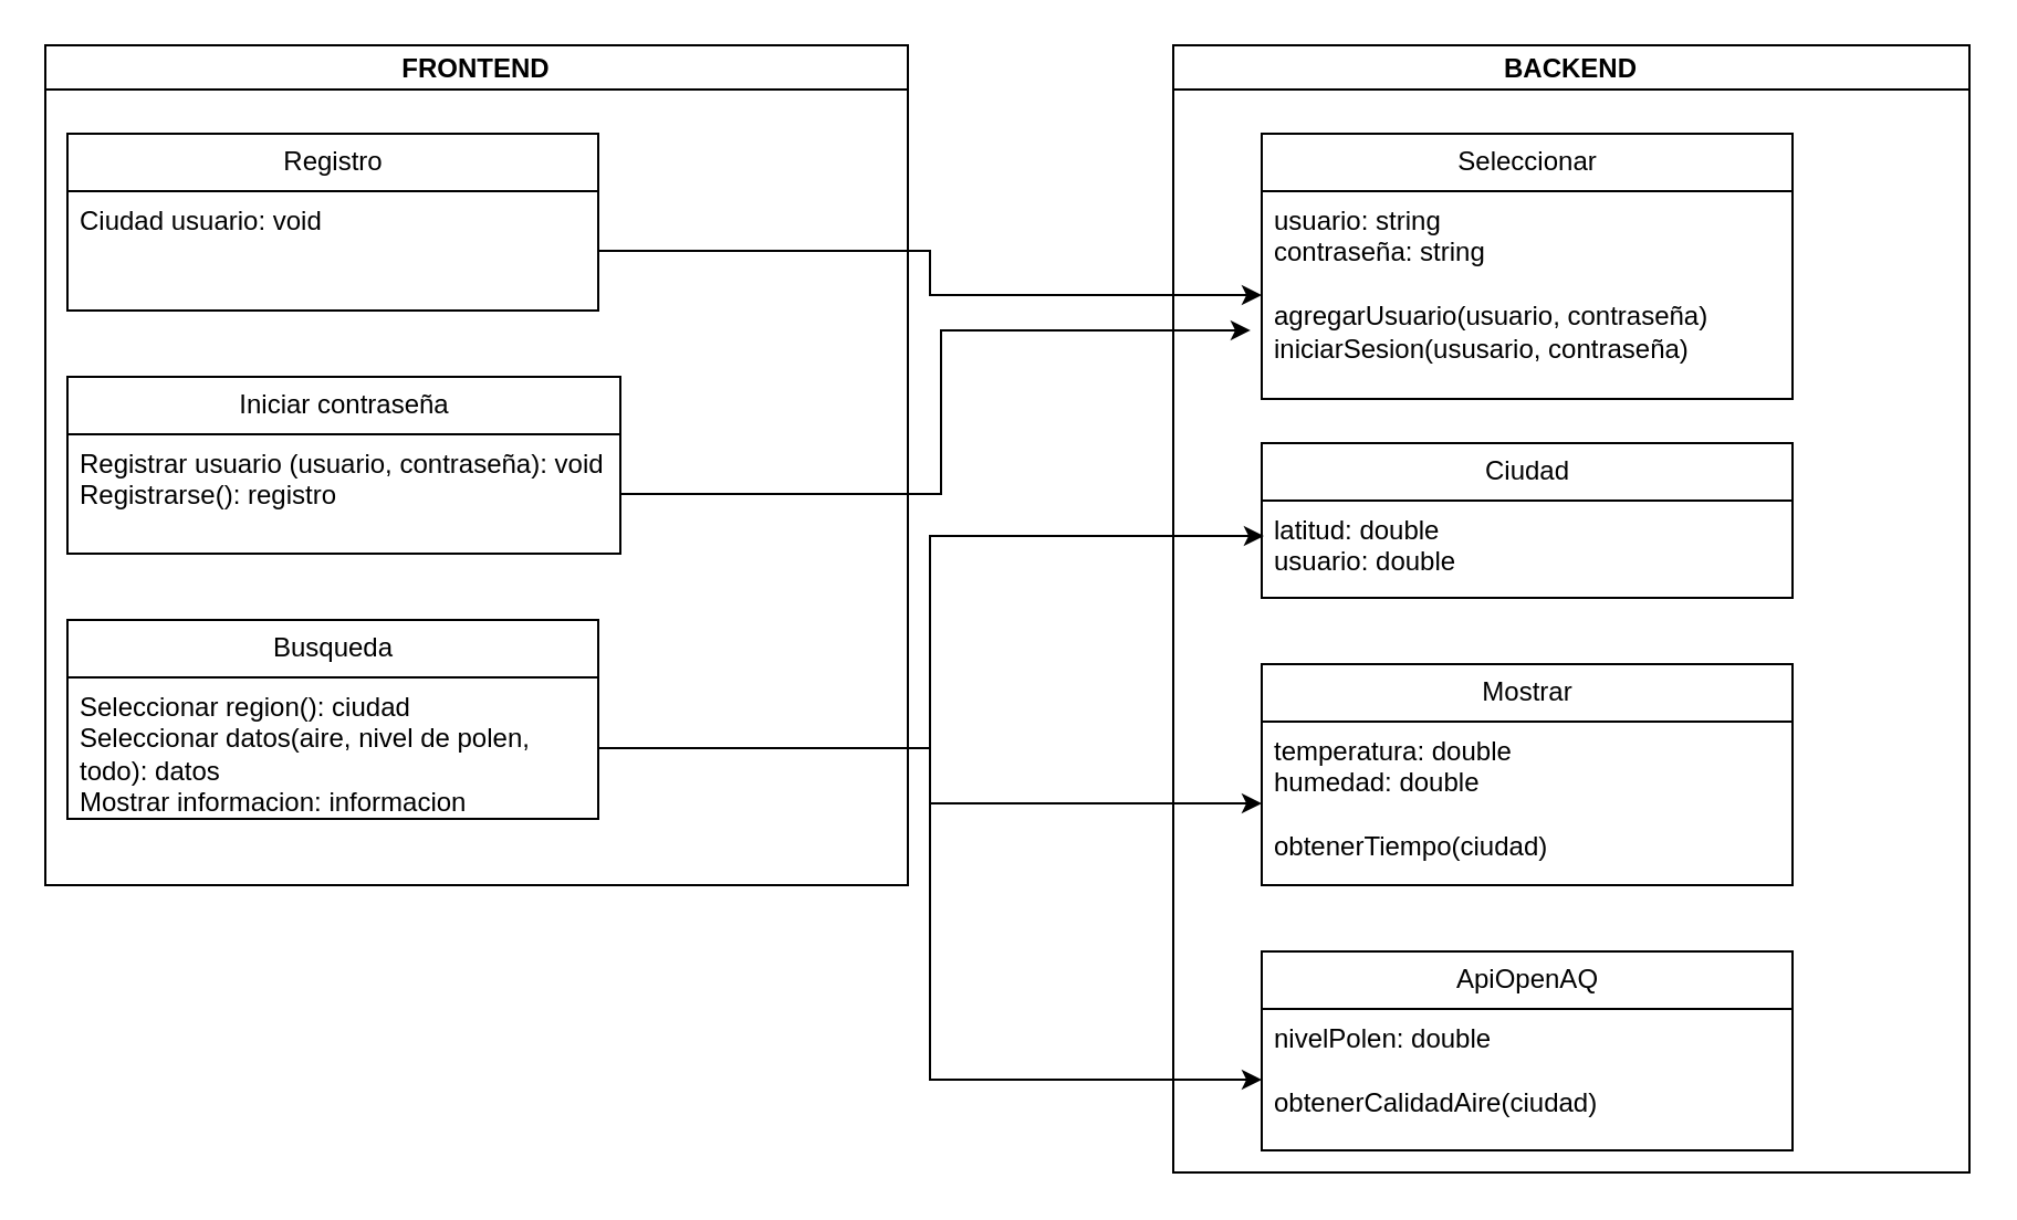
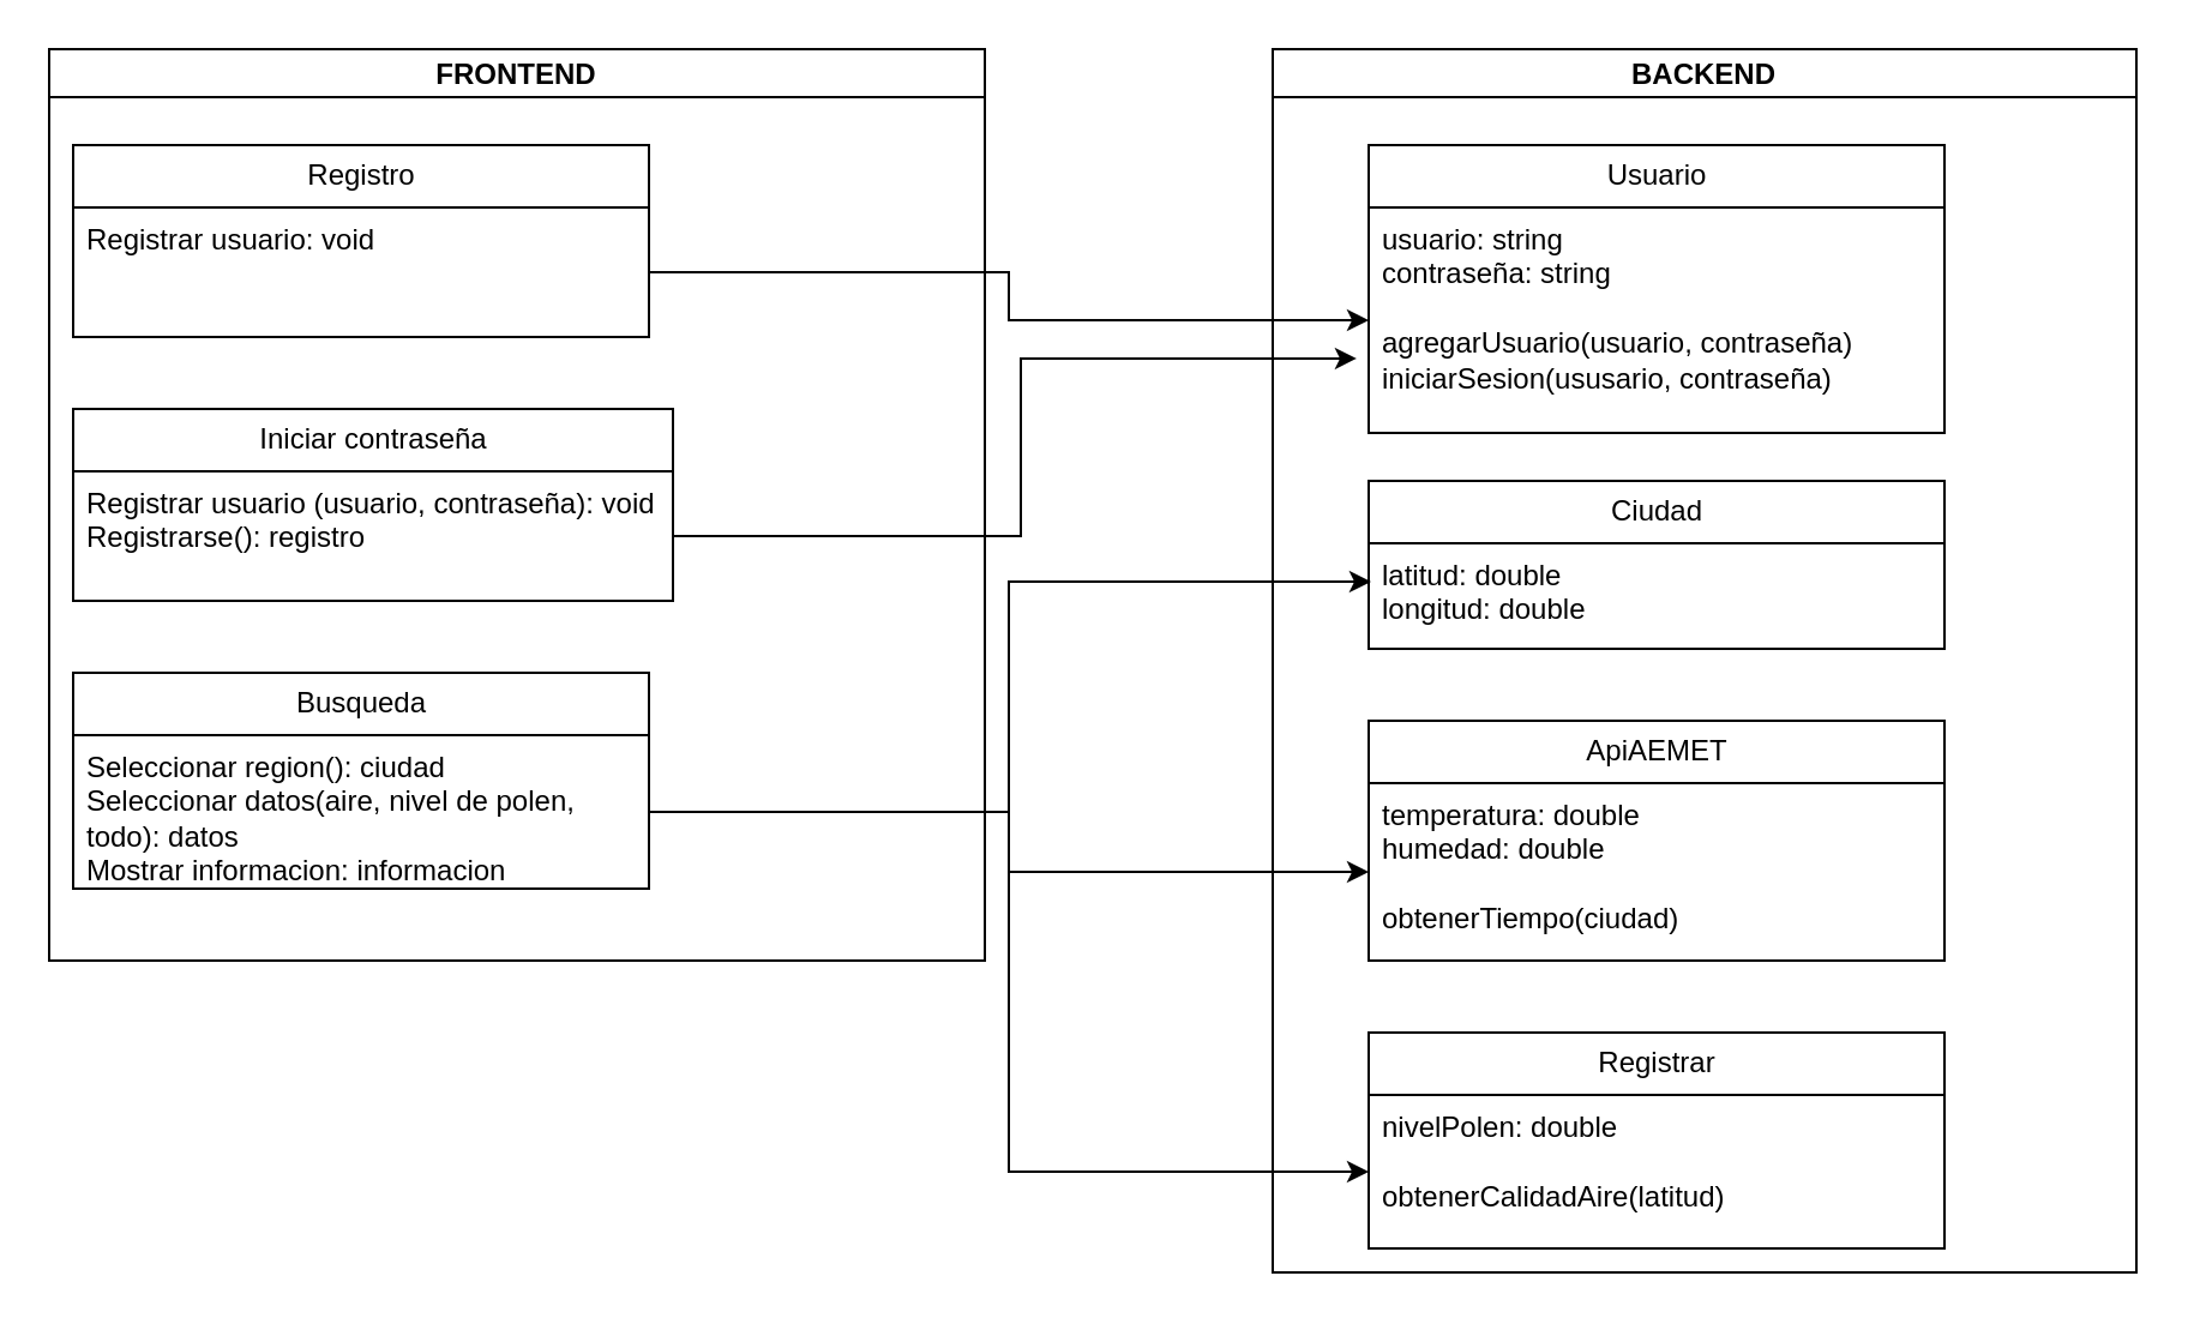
- <mxCell id="8" value="Seleccionar" style="swimlane;fontStyle=0;childLayout=stackLayout;horizontal=1;startSize=26;fillColor=none;horizontalStack=0;resizeParent=1;resizeParentMax=0;resizeLast=0;collapsible=1;marginBottom=0;html=1;" vertex="1" parent="7"><mxGeometry x="40" y="40" width="240" height="120" as="geometry" /></mxCell>
+ <mxCell id="8" value="Usuario" style="swimlane;fontStyle=0;childLayout=stackLayout;horizontal=1;startSize=26;fillColor=none;horizontalStack=0;resizeParent=1;resizeParentMax=0;resizeLast=0;collapsible=1;marginBottom=0;html=1;" vertex="1" parent="7"><mxGeometry x="40" y="40" width="240" height="120" as="geometry" /></mxCell>
- <mxCell id="4" value="Ciudad usuario: void" style="text;strokeColor=none;fillColor=none;align=left;verticalAlign=top;spacingLeft=4;spacingRight=4;overflow=hidden;rotatable=0;points=[[0,0.5],[1,0.5]];portConstraint=eastwest;whiteSpace=wrap;html=1;" vertex="1" parent="3"><mxGeometry y="26" width="240" height="54" as="geometry" /></mxCell>
+ <mxCell id="4" value="Registrar usuario: void" style="text;strokeColor=none;fillColor=none;align=left;verticalAlign=top;spacingLeft=4;spacingRight=4;overflow=hidden;rotatable=0;points=[[0,0.5],[1,0.5]];portConstraint=eastwest;whiteSpace=wrap;html=1;" vertex="1" parent="3"><mxGeometry y="26" width="240" height="54" as="geometry" /></mxCell>
- <mxCell id="13" value="latitud: double&lt;br&gt;usuario: double&lt;br&gt;" style="text;strokeColor=none;fillColor=none;align=left;verticalAlign=top;spacingLeft=4;spacingRight=4;overflow=hidden;rotatable=0;points=[[0,0.5],[1,0.5]];portConstraint=eastwest;whiteSpace=wrap;html=1;" vertex="1" parent="12"><mxGeometry y="26" width="240" height="44" as="geometry" /></mxCell>
+ <mxCell id="13" value="latitud: double&lt;br&gt;longitud: double&lt;br&gt;" style="text;strokeColor=none;fillColor=none;align=left;verticalAlign=top;spacingLeft=4;spacingRight=4;overflow=hidden;rotatable=0;points=[[0,0.5],[1,0.5]];portConstraint=eastwest;whiteSpace=wrap;html=1;" vertex="1" parent="12"><mxGeometry y="26" width="240" height="44" as="geometry" /></mxCell>
- <mxCell id="10" value="Mostrar" style="swimlane;fontStyle=0;childLayout=stackLayout;horizontal=1;startSize=26;fillColor=none;horizontalStack=0;resizeParent=1;resizeParentMax=0;resizeLast=0;collapsible=1;marginBottom=0;html=1;" vertex="1" parent="7"><mxGeometry x="40" y="280" width="240" height="100" as="geometry" /></mxCell>
+ <mxCell id="10" value="ApiAEMET" style="swimlane;fontStyle=0;childLayout=stackLayout;horizontal=1;startSize=26;fillColor=none;horizontalStack=0;resizeParent=1;resizeParentMax=0;resizeLast=0;collapsible=1;marginBottom=0;html=1;" vertex="1" parent="7"><mxGeometry x="40" y="280" width="240" height="100" as="geometry" /></mxCell>
- <mxCell id="14" value="ApiOpenAQ" style="swimlane;fontStyle=0;childLayout=stackLayout;horizontal=1;startSize=26;fillColor=none;horizontalStack=0;resizeParent=1;resizeParentMax=0;resizeLast=0;collapsible=1;marginBottom=0;html=1;" vertex="1" parent="7"><mxGeometry x="40" y="410" width="240" height="90" as="geometry" /></mxCell>
+ <mxCell id="14" value="Registrar" style="swimlane;fontStyle=0;childLayout=stackLayout;horizontal=1;startSize=26;fillColor=none;horizontalStack=0;resizeParent=1;resizeParentMax=0;resizeLast=0;collapsible=1;marginBottom=0;html=1;" vertex="1" parent="7"><mxGeometry x="40" y="410" width="240" height="90" as="geometry" /></mxCell>
- <mxCell id="15" value="nivelPolen: double&lt;br&gt;&lt;br&gt;obtenerCalidadAire(ciudad)" style="text;strokeColor=none;fillColor=none;align=left;verticalAlign=top;spacingLeft=4;spacingRight=4;overflow=hidden;rotatable=0;points=[[0,0.5],[1,0.5]];portConstraint=eastwest;whiteSpace=wrap;html=1;" vertex="1" parent="14"><mxGeometry y="26" width="240" height="64" as="geometry" /></mxCell>
+ <mxCell id="15" value="nivelPolen: double&lt;br&gt;&lt;br&gt;obtenerCalidadAire(latitud)" style="text;strokeColor=none;fillColor=none;align=left;verticalAlign=top;spacingLeft=4;spacingRight=4;overflow=hidden;rotatable=0;points=[[0,0.5],[1,0.5]];portConstraint=eastwest;whiteSpace=wrap;html=1;" vertex="1" parent="14"><mxGeometry y="26" width="240" height="64" as="geometry" /></mxCell>
